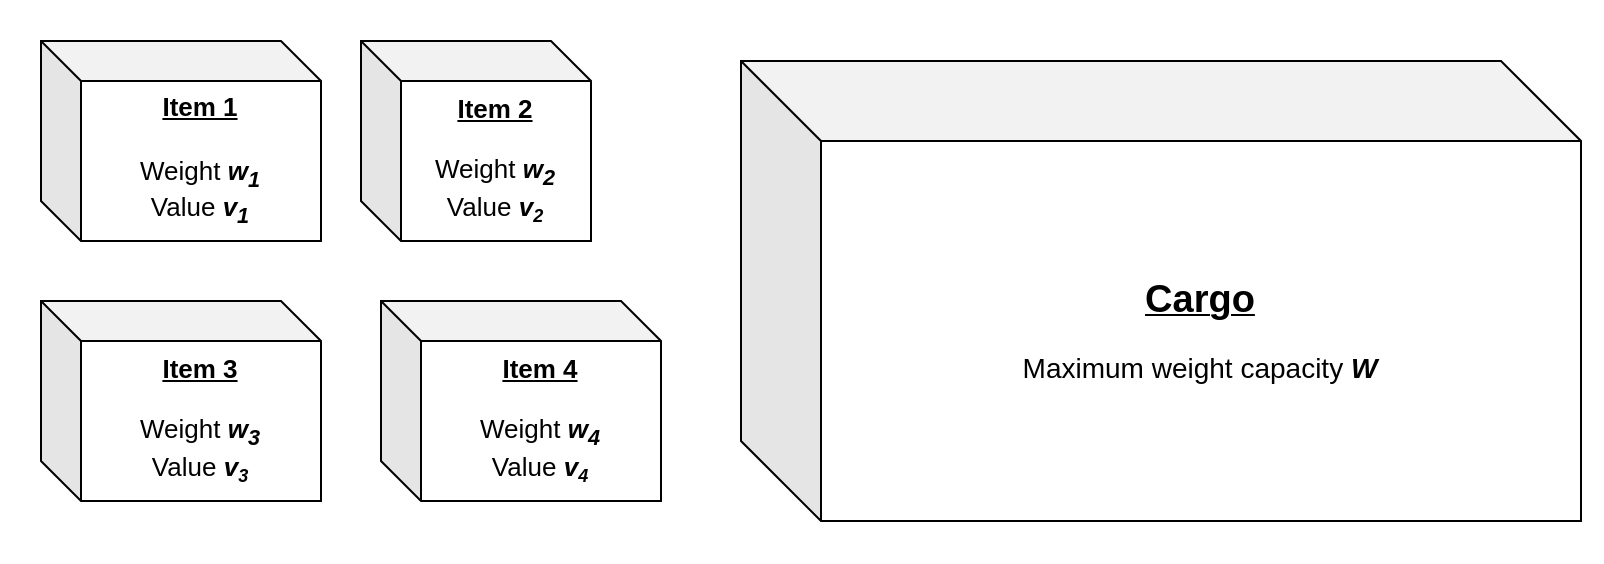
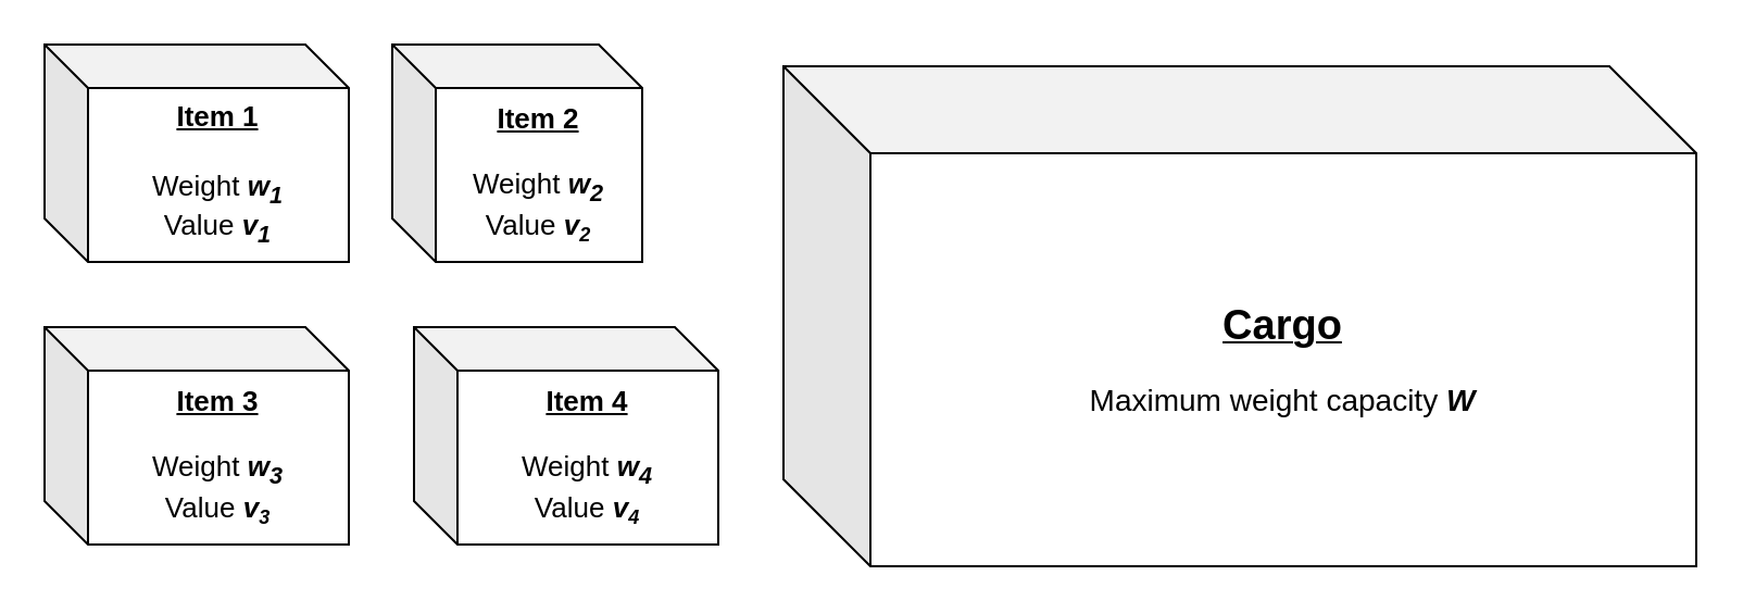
- <mxCell id="2" value="&lt;font&gt;&lt;u style=&quot;font-weight: bold&quot;&gt;&lt;font style=&quot;font-size: 19px&quot;&gt;Cargo&lt;/font&gt;&lt;/u&gt;&lt;br&gt;&lt;br&gt;&lt;span style=&quot;font-size: 14px&quot;&gt;Maximum weight capacity &lt;/span&gt;&lt;i style=&quot;font-size: 14px&quot;&gt;&lt;b&gt;W&lt;/b&gt;&lt;/i&gt;&lt;br&gt;&lt;/font&gt;" style="shape=cube;whiteSpace=wrap;html=1;boundedLbl=1;backgroundOutline=1;darkOpacity=0.05;darkOpacity2=0.1;size=40;" parent="1" vertex="1"><mxGeometry x="370" y="30" width="420" height="230" as="geometry" /></mxCell>
+ <mxCell id="2" value="&lt;font&gt;&lt;u style=&quot;font-weight: bold&quot;&gt;&lt;font style=&quot;font-size: 19px&quot;&gt;Cargo&lt;/font&gt;&lt;/u&gt;&lt;br&gt;&lt;br&gt;&lt;span style=&quot;font-size: 14px&quot;&gt;Maximum weight capacity &lt;/span&gt;&lt;i style=&quot;font-size: 14px&quot;&gt;&lt;b&gt;W&lt;/b&gt;&lt;/i&gt;&lt;br&gt;&lt;/font&gt;" style="shape=cube;whiteSpace=wrap;html=1;boundedLbl=1;backgroundOutline=1;darkOpacity=0.05;darkOpacity2=0.1;size=40;" parent="1" vertex="1"><mxGeometry x="360" y="30" width="420" height="230" as="geometry" /></mxCell>
